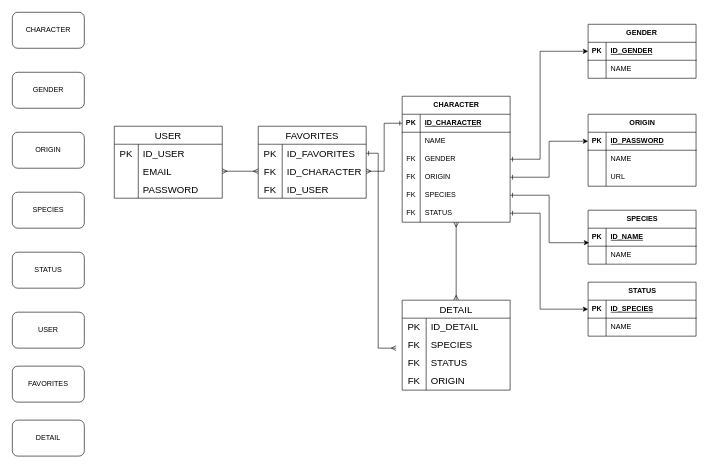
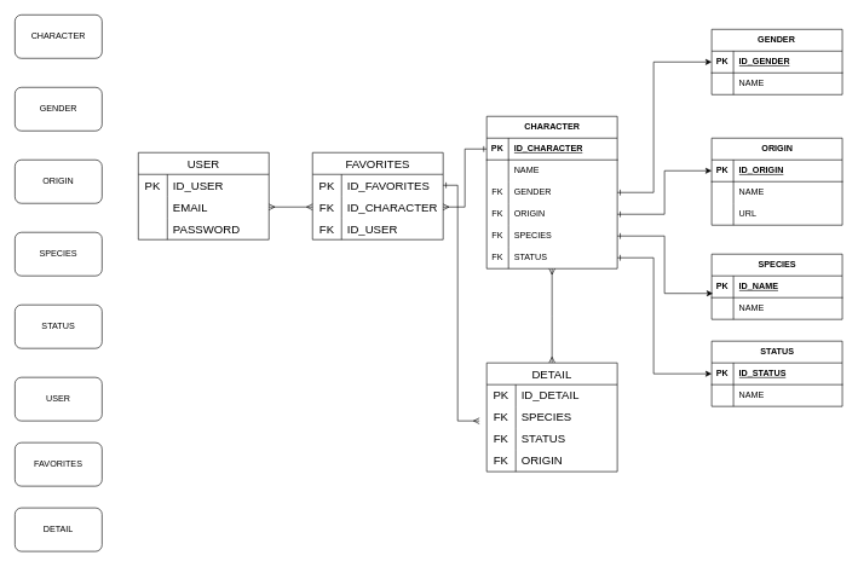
- <mxCell id="46" value="ID_PASSWORD&lt;span style=&quot;white-space: pre;&quot;&gt;&#09;&lt;/span&gt;" style="shape=partialRectangle;connectable=0;fillColor=none;top=0;left=0;bottom=0;right=0;align=left;spacingLeft=6;fontStyle=5;overflow=hidden;whiteSpace=wrap;html=1;" parent="44" vertex="1"><mxGeometry x="30" width="150" height="30" as="geometry"><mxRectangle width="150" height="30" as="alternateBounds" /></mxGeometry></mxCell>
+ <mxCell id="46" value="ID_ORIGIN&lt;span style=&quot;white-space: pre;&quot;&gt;&#09;&lt;/span&gt;" style="shape=partialRectangle;connectable=0;fillColor=none;top=0;left=0;bottom=0;right=0;align=left;spacingLeft=6;fontStyle=5;overflow=hidden;whiteSpace=wrap;html=1;" parent="44" vertex="1"><mxGeometry x="30" width="150" height="30" as="geometry"><mxRectangle width="150" height="30" as="alternateBounds" /></mxGeometry></mxCell>
- <mxCell id="59" value="ID_SPECIES" style="shape=partialRectangle;connectable=0;fillColor=none;top=0;left=0;bottom=0;right=0;align=left;spacingLeft=6;fontStyle=5;overflow=hidden;whiteSpace=wrap;html=1;" parent="57" vertex="1"><mxGeometry x="30" width="150" height="30" as="geometry"><mxRectangle width="150" height="30" as="alternateBounds" /></mxGeometry></mxCell>
+ <mxCell id="59" value="ID_STATUS" style="shape=partialRectangle;connectable=0;fillColor=none;top=0;left=0;bottom=0;right=0;align=left;spacingLeft=6;fontStyle=5;overflow=hidden;whiteSpace=wrap;html=1;" parent="57" vertex="1"><mxGeometry x="30" width="150" height="30" as="geometry"><mxRectangle width="150" height="30" as="alternateBounds" /></mxGeometry></mxCell>
